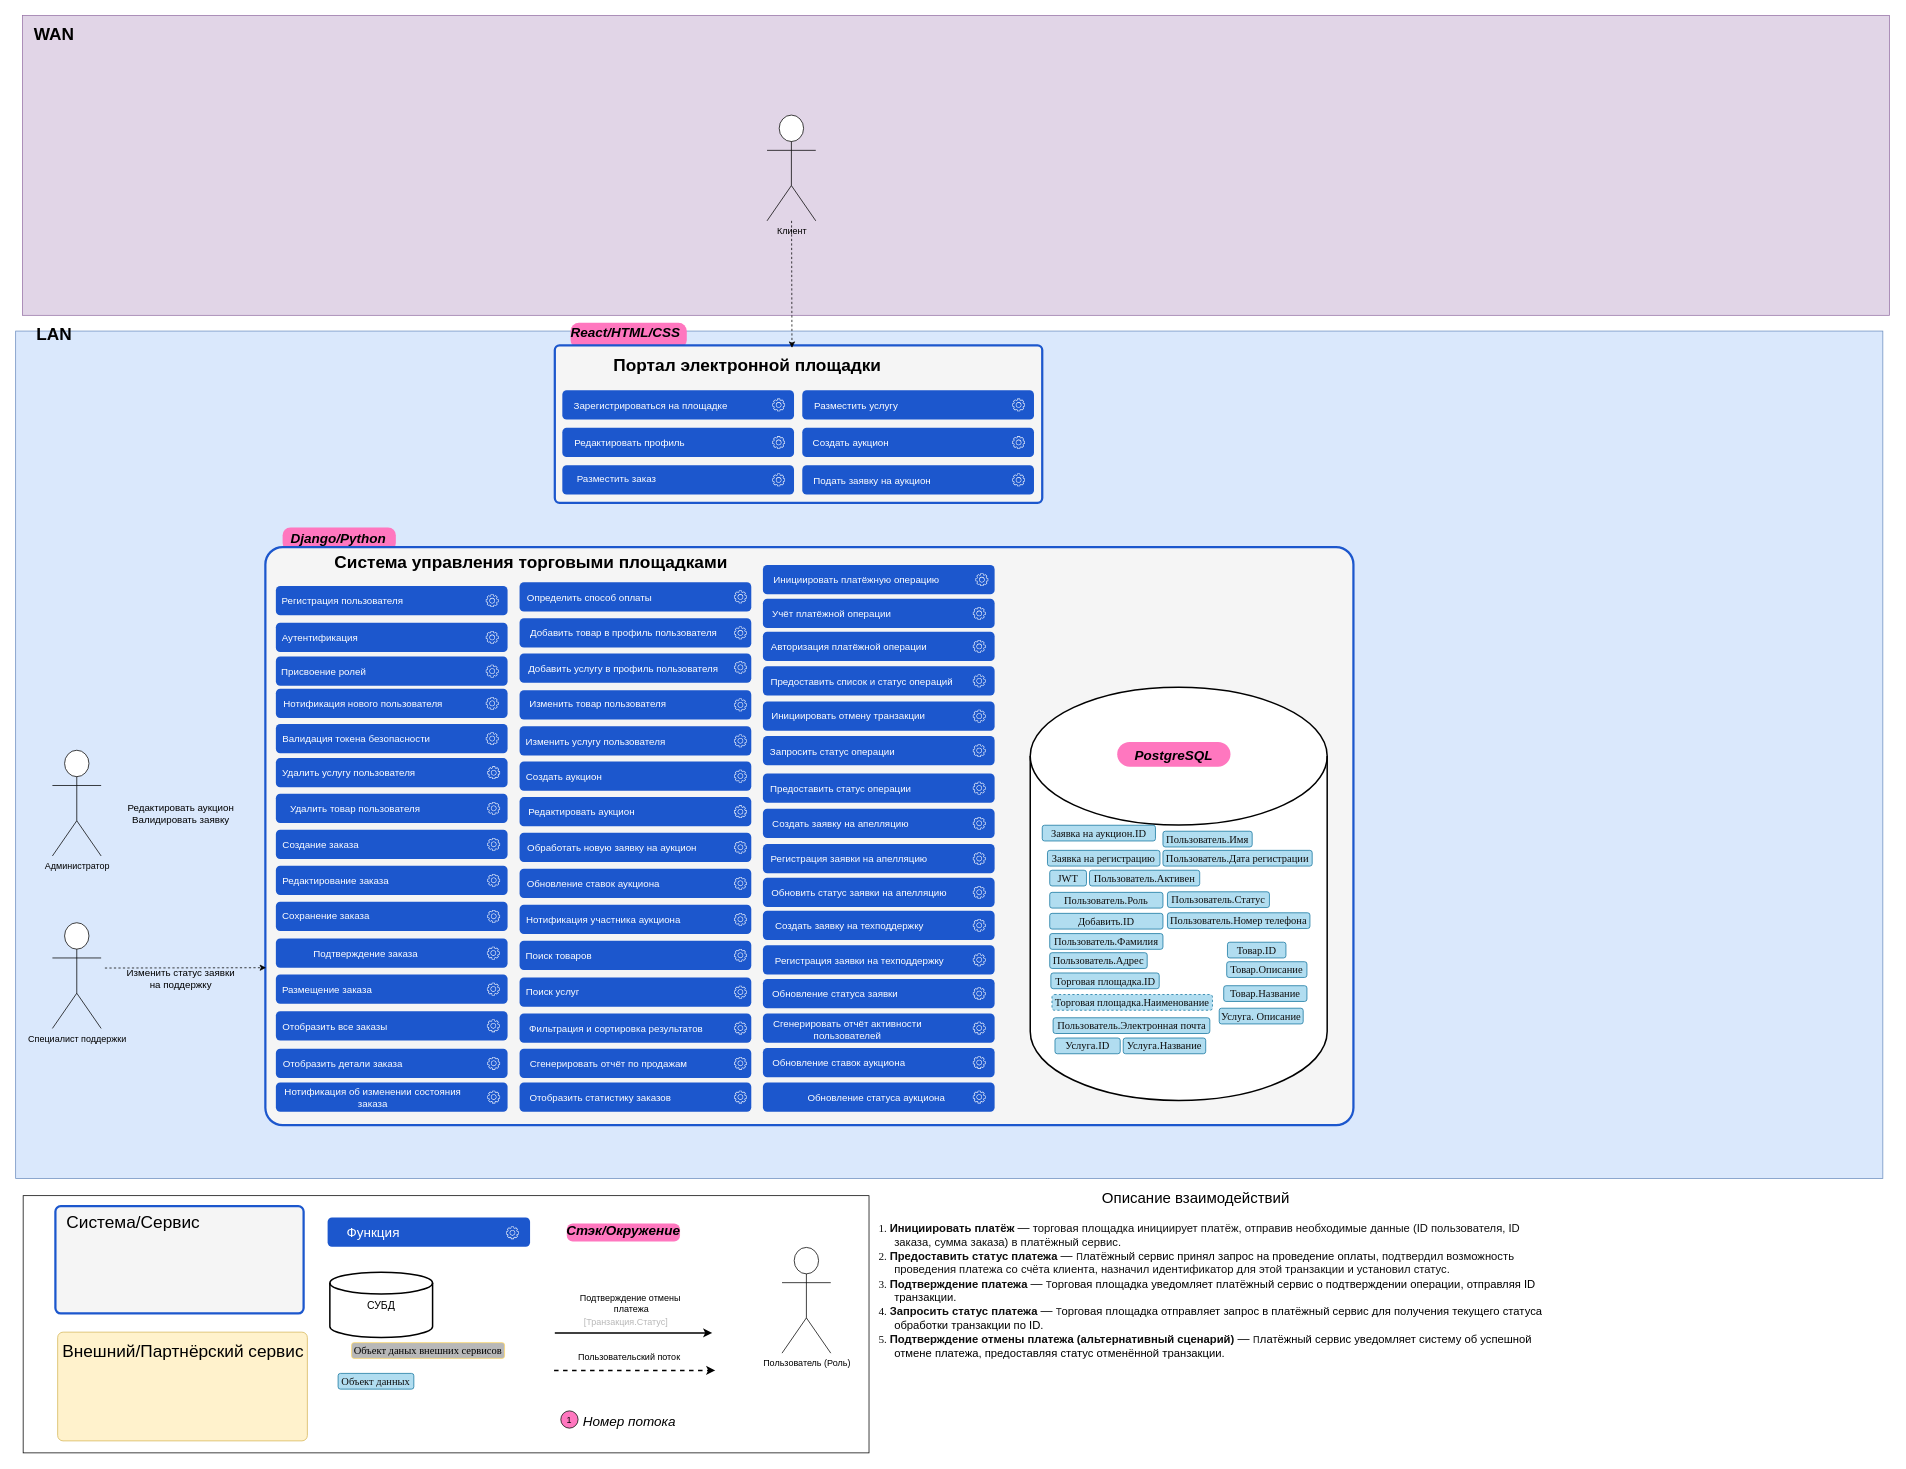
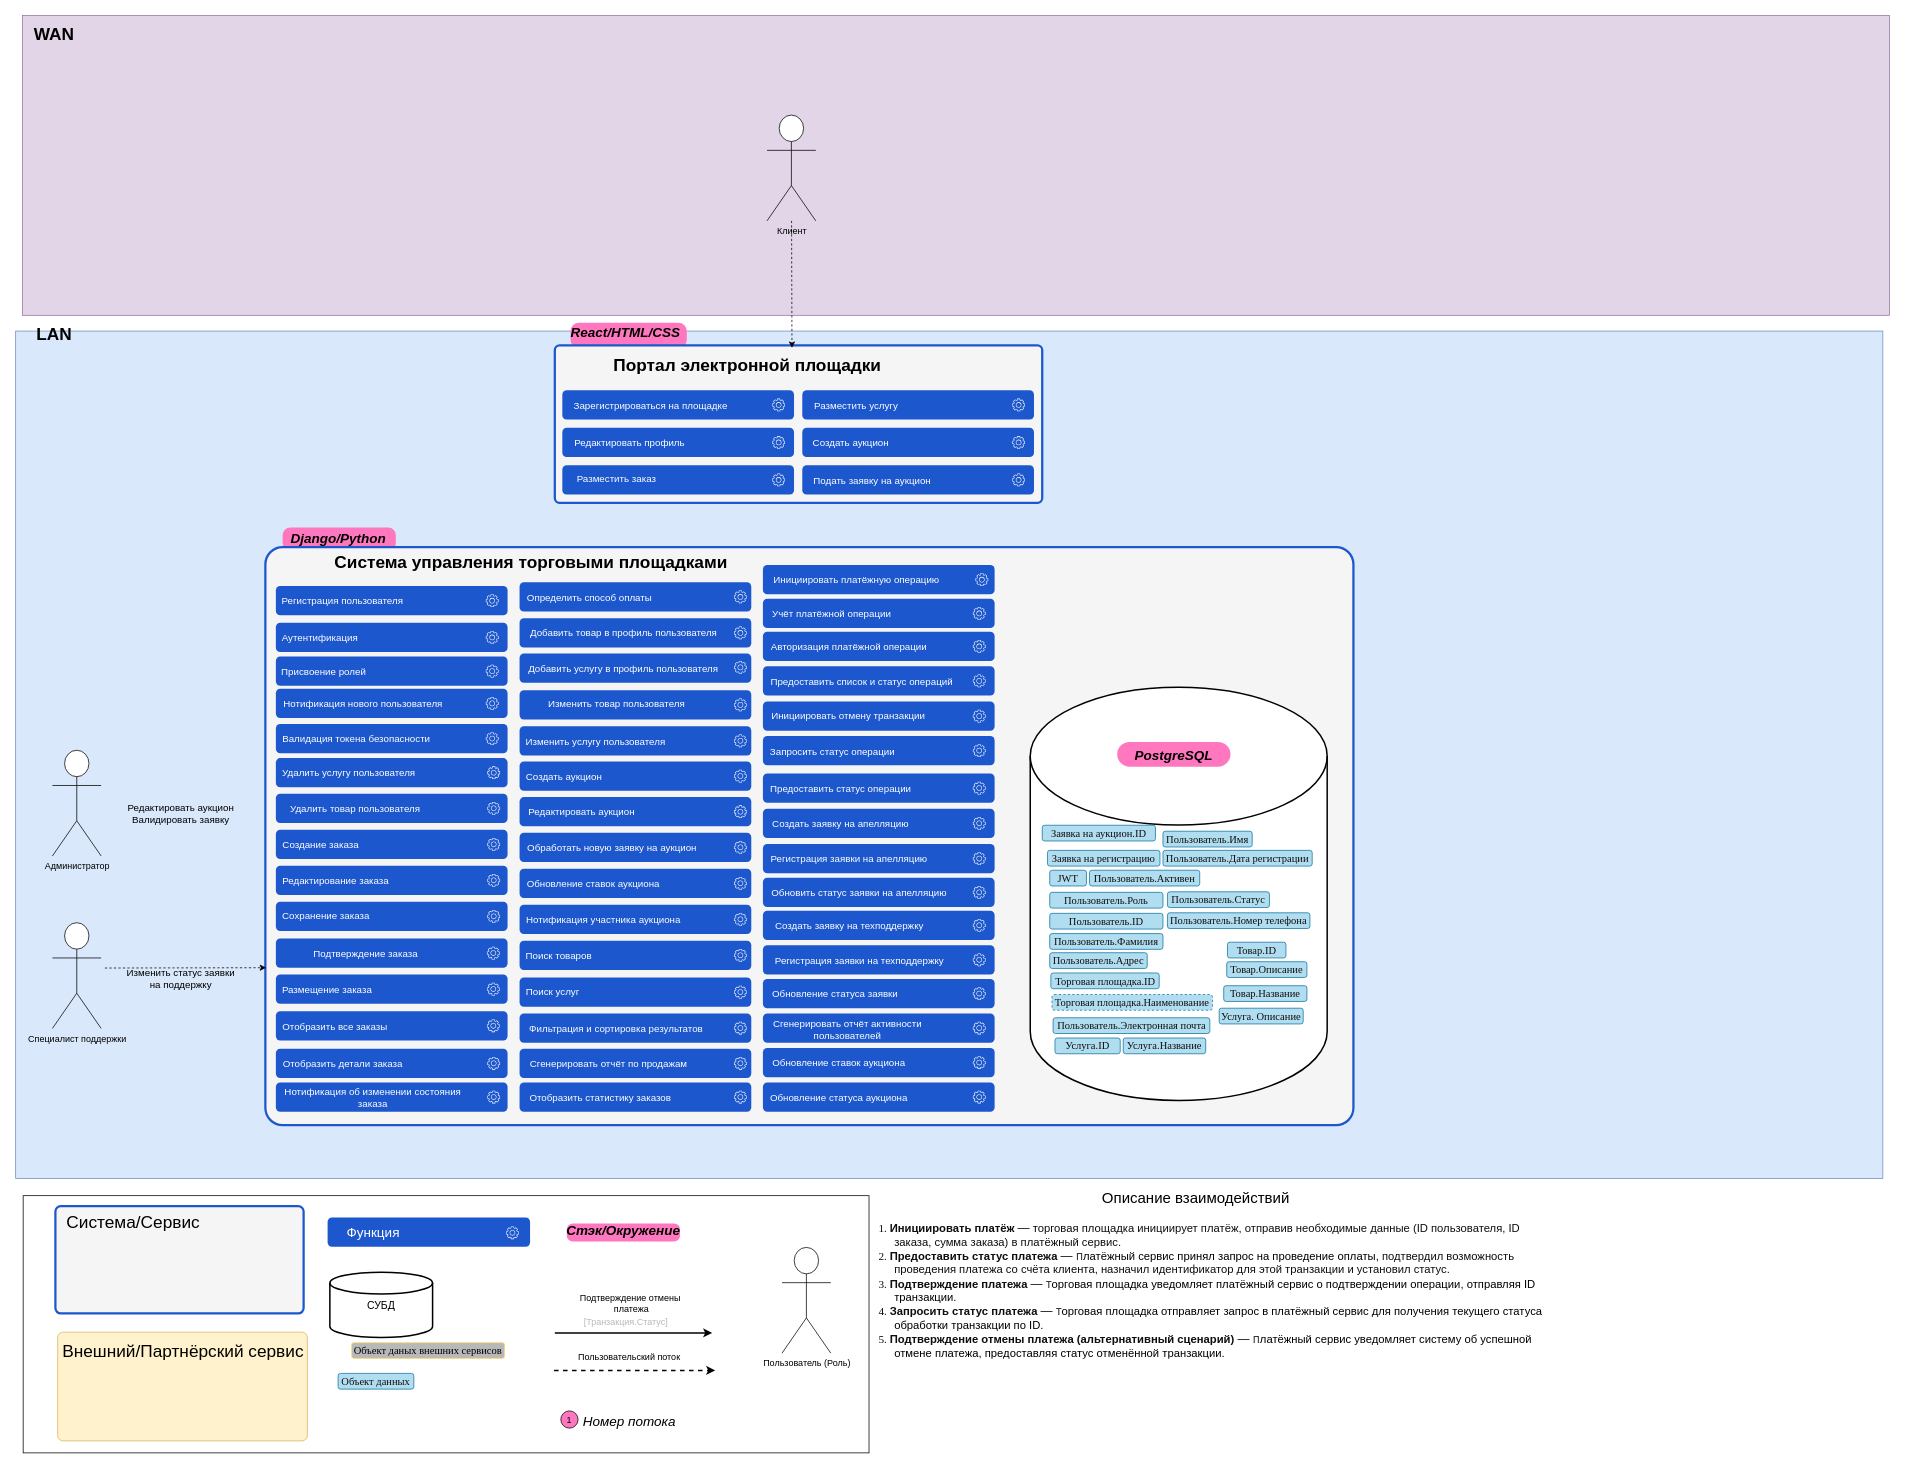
- <mxCell id="165" value="Изменить товар пользователя" style="text;html=1;align=center;verticalAlign=middle;whiteSpace=wrap;rounded=1;fontSize=13;fontColor=#FFFFFF;strokeColor=none;" parent="162" vertex="1"><mxGeometry x="7" y="3" width="195" height="30" as="geometry" /></mxCell>
+ <mxCell id="165" value="Изменить товар пользователя" style="text;html=1;align=center;verticalAlign=middle;whiteSpace=wrap;rounded=1;fontSize=13;fontColor=#FFFFFF;strokeColor=none;" parent="162" vertex="1"><mxGeometry x="32" y="3" width="195" height="30" as="geometry" /></mxCell>
- <mxCell id="18" value="&lt;p style=&quot;margin: 0px 0px 0px 13px; text-indent: -13px; font-variant-numeric: normal; font-variant-east-asian: normal; font-variant-alternates: normal; font-kerning: auto; font-optical-sizing: auto; font-feature-settings: normal; font-variation-settings: normal; font-variant-position: normal; font-stretch: normal; font-size: 14px; line-height: normal; color: rgb(14, 14, 14); text-align: start;&quot; class=&quot;p1&quot;&gt;&lt;font face=&quot;Times New Roman&quot;&gt;Добавить.ID&lt;/font&gt;&lt;/p&gt;" style="rounded=1;whiteSpace=wrap;html=1;fillColor=#b1ddf0;strokeColor=#10739e;" parent="1" vertex="1"><mxGeometry x="1399" y="1217.5" width="151" height="21" as="geometry" /></mxCell>
+ <mxCell id="18" value="&lt;p style=&quot;margin: 0px 0px 0px 13px; text-indent: -13px; font-variant-numeric: normal; font-variant-east-asian: normal; font-variant-alternates: normal; font-kerning: auto; font-optical-sizing: auto; font-feature-settings: normal; font-variation-settings: normal; font-variant-position: normal; font-stretch: normal; font-size: 14px; line-height: normal; color: rgb(14, 14, 14); text-align: start;&quot; class=&quot;p1&quot;&gt;&lt;font face=&quot;Times New Roman&quot;&gt;Пользователь.ID&lt;/font&gt;&lt;/p&gt;" style="rounded=1;whiteSpace=wrap;html=1;fillColor=#b1ddf0;strokeColor=#10739e;" parent="1" vertex="1"><mxGeometry x="1399" y="1217.5" width="151" height="21" as="geometry" /></mxCell>
- <mxCell id="213" value="Обновление статуса аукциона" style="text;html=1;align=center;verticalAlign=middle;whiteSpace=wrap;rounded=1;fontSize=13;fontColor=#FFFFFF;strokeColor=none;" parent="210" vertex="1"><mxGeometry x="50" y="4.5" width="202" height="30" as="geometry" /></mxCell>
+ <mxCell id="213" value="Обновление статуса аукциона" style="text;html=1;align=center;verticalAlign=middle;whiteSpace=wrap;rounded=1;fontSize=13;fontColor=#FFFFFF;strokeColor=none;" parent="210" vertex="1"><mxGeometry y="4.5" width="202" height="30" as="geometry" /></mxCell>
